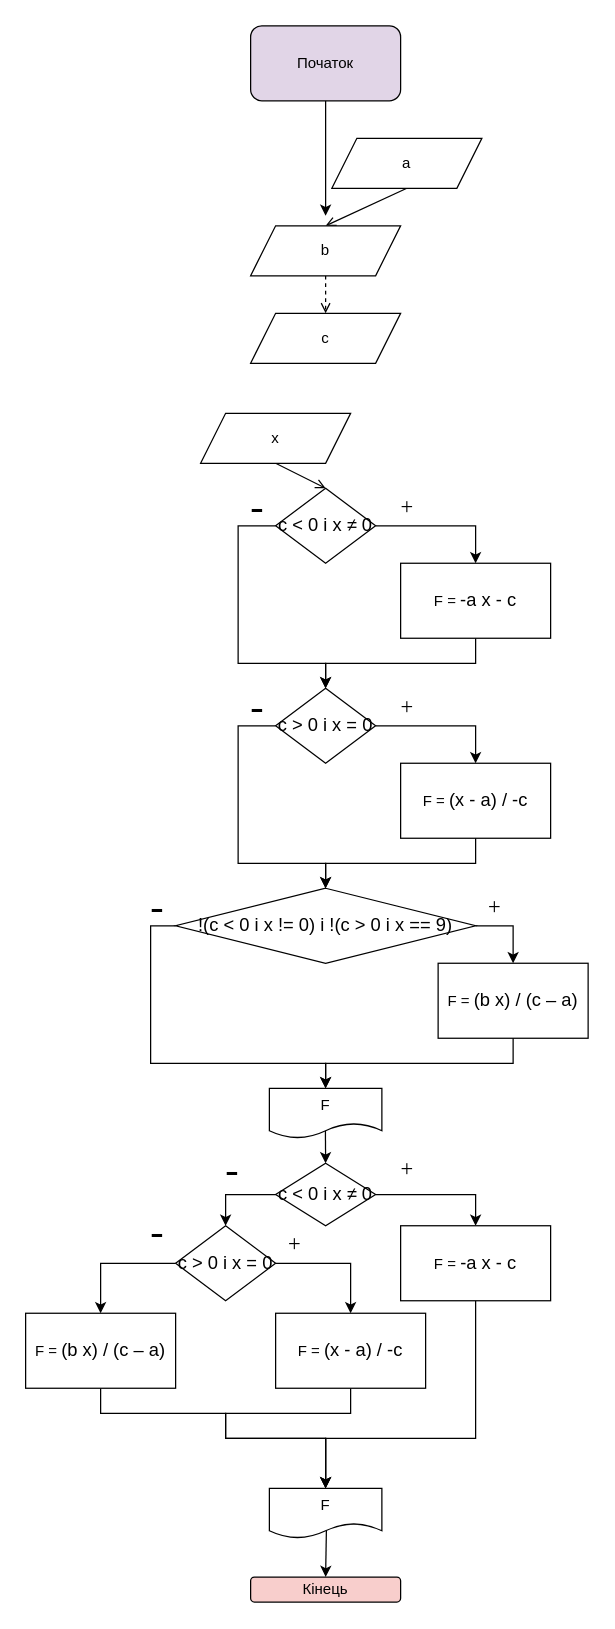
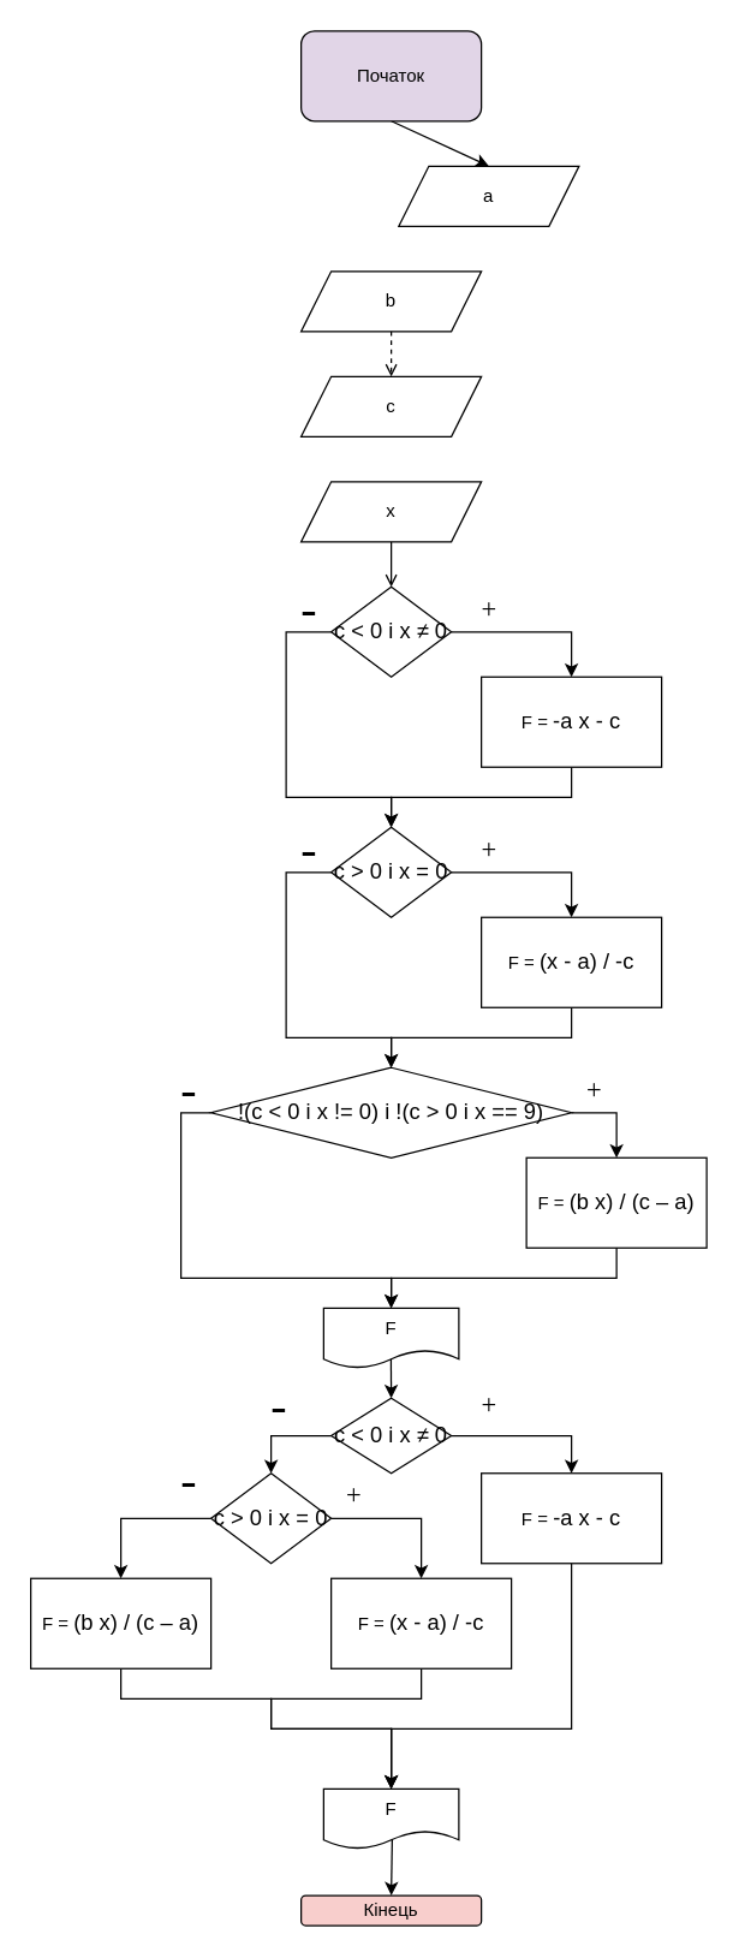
- <mxCell id="2" style="edgeStyle=none;curved=1;rounded=0;orthogonalLoop=1;jettySize=auto;html=1;endArrow=classic;sourcePerimeterSpacing=8;targetPerimeterSpacing=8;strokeWidth=1;endFill=1;exitX=0.5;exitY=1;exitDx=0;exitDy=0;" parent="1" source="3" target="39" edge="1"><mxGeometry relative="1" as="geometry" /></mxCell>
+ <mxCell id="2" style="edgeStyle=none;curved=1;rounded=0;orthogonalLoop=1;jettySize=auto;html=1;entryX=0.5;entryY=0;entryDx=0;entryDy=0;endArrow=classic;sourcePerimeterSpacing=8;targetPerimeterSpacing=8;strokeWidth=1;endFill=1;exitX=0.5;exitY=1;exitDx=0;exitDy=0;" parent="1" source="3" target="5" edge="1"><mxGeometry relative="1" as="geometry" /></mxCell>
- <mxCell id="4" style="edgeStyle=none;rounded=0;sketch=0;orthogonalLoop=1;jettySize=auto;html=1;exitX=0.5;exitY=1;exitDx=0;exitDy=0;entryX=0.5;entryY=0;entryDx=0;entryDy=0;fontFamily=Architects Daughter;fontSource=https%3A%2F%2Ffonts.googleapis.com%2Fcss%3Ffamily%3DArchitects%2BDaughter;fontSize=20;endArrow=open;sourcePerimeterSpacing=8;targetPerimeterSpacing=8;endFill=0;" edge="1" parent="1" source="5" target="39"><mxGeometry relative="1" as="geometry" /></mxCell>
- <mxCell id="42" value="x" style="shape=parallelogram;perimeter=parallelogramPerimeter;whiteSpace=wrap;html=1;fixedSize=1;hachureGap=4;pointerEvents=0;" vertex="1" parent="1"><mxGeometry x="160" y="330" width="120" height="40" as="geometry" /></mxCell>
+ <mxCell id="42" value="x" style="shape=parallelogram;perimeter=parallelogramPerimeter;whiteSpace=wrap;html=1;fixedSize=1;hachureGap=4;pointerEvents=0;" vertex="1" parent="1"><mxGeometry x="200" y="320" width="120" height="40" as="geometry" /></mxCell>
